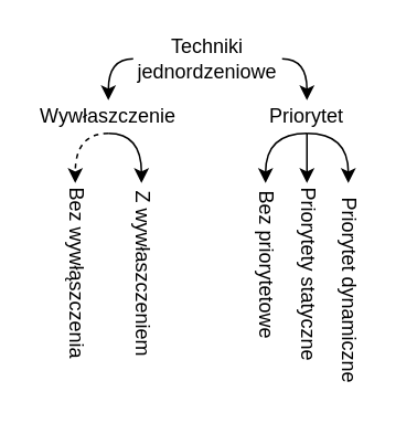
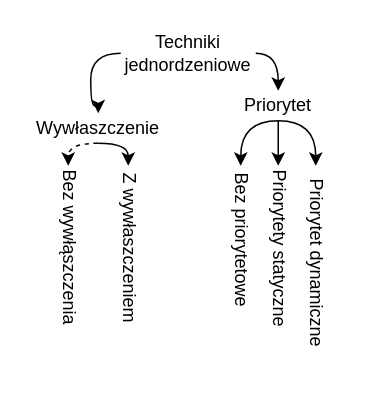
- <mxCell id="7" value="Wywłaszczenie" style="rounded=0;whiteSpace=wrap;html=1;fillColor=none;strokeColor=none;" vertex="1" parent="1"><mxGeometry x="20" y="60" width="90" height="20" as="geometry" /></mxCell>
+ <mxCell id="7" value="Wywłaszczenie" style="rounded=0;whiteSpace=wrap;html=1;fillColor=none;strokeColor=none;" vertex="1" parent="1"><mxGeometry x="20" y="75" width="90" height="20" as="geometry" /></mxCell>
